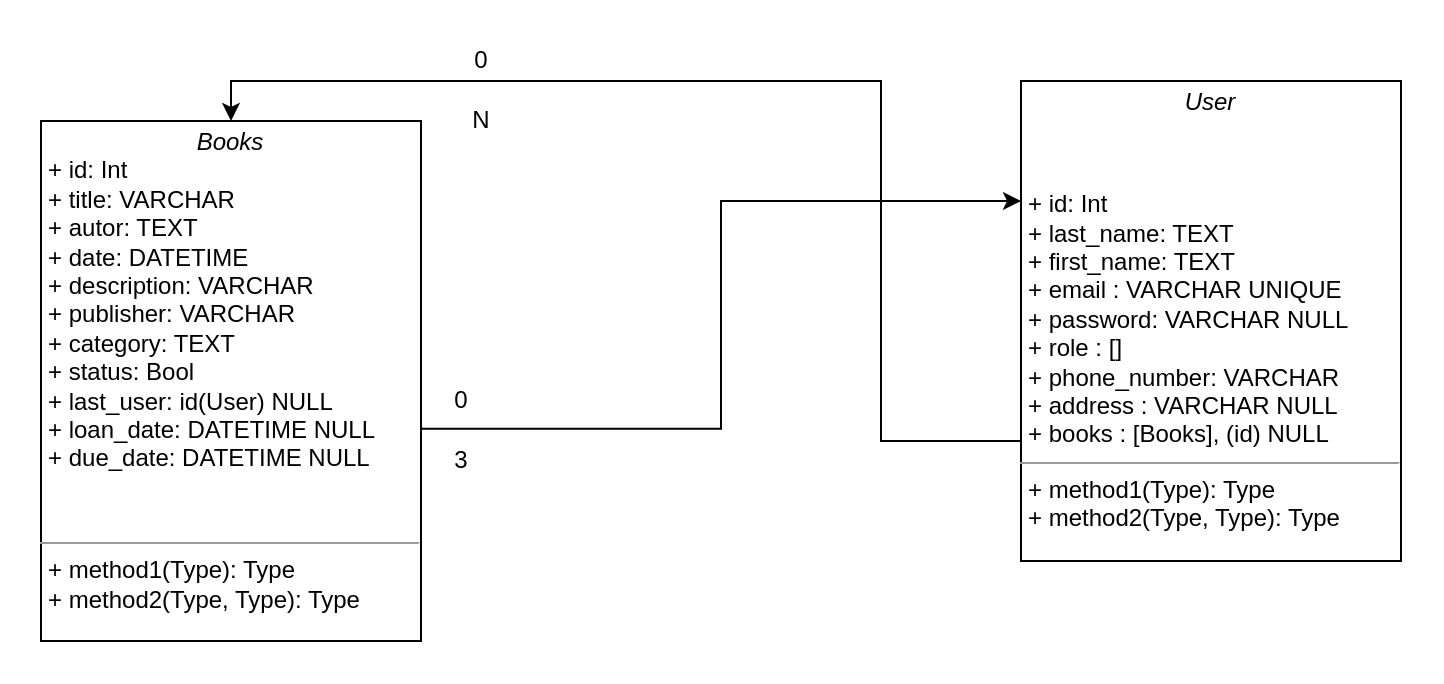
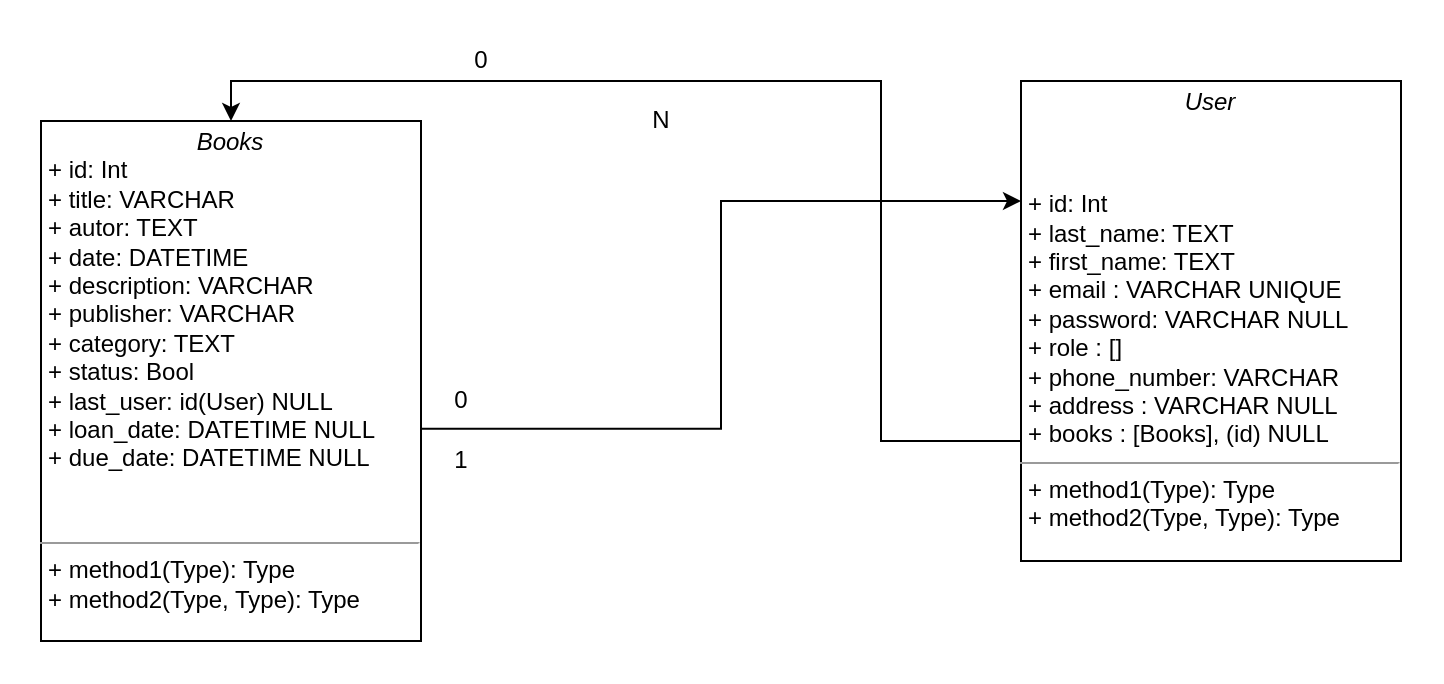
- <mxCell id="7" value="N" style="text;html=1;align=center;verticalAlign=middle;resizable=0;points=[];autosize=1;strokeColor=none;fillColor=none;" vertex="1" parent="1"><mxGeometry x="230" y="50" width="20" height="20" as="geometry" /></mxCell>
+ <mxCell id="7" value="N" style="text;html=1;align=center;verticalAlign=middle;resizable=0;points=[];autosize=1;strokeColor=none;fillColor=none;" vertex="1" parent="1"><mxGeometry x="320" y="50" width="20" height="20" as="geometry" /></mxCell>
- <mxCell id="9" value="3" style="text;html=1;align=center;verticalAlign=middle;resizable=0;points=[];autosize=1;strokeColor=none;fillColor=none;" vertex="1" parent="1"><mxGeometry x="220" y="220" width="20" height="20" as="geometry" /></mxCell>
+ <mxCell id="9" value="1" style="text;html=1;align=center;verticalAlign=middle;resizable=0;points=[];autosize=1;strokeColor=none;fillColor=none;" vertex="1" parent="1"><mxGeometry x="220" y="220" width="20" height="20" as="geometry" /></mxCell>
